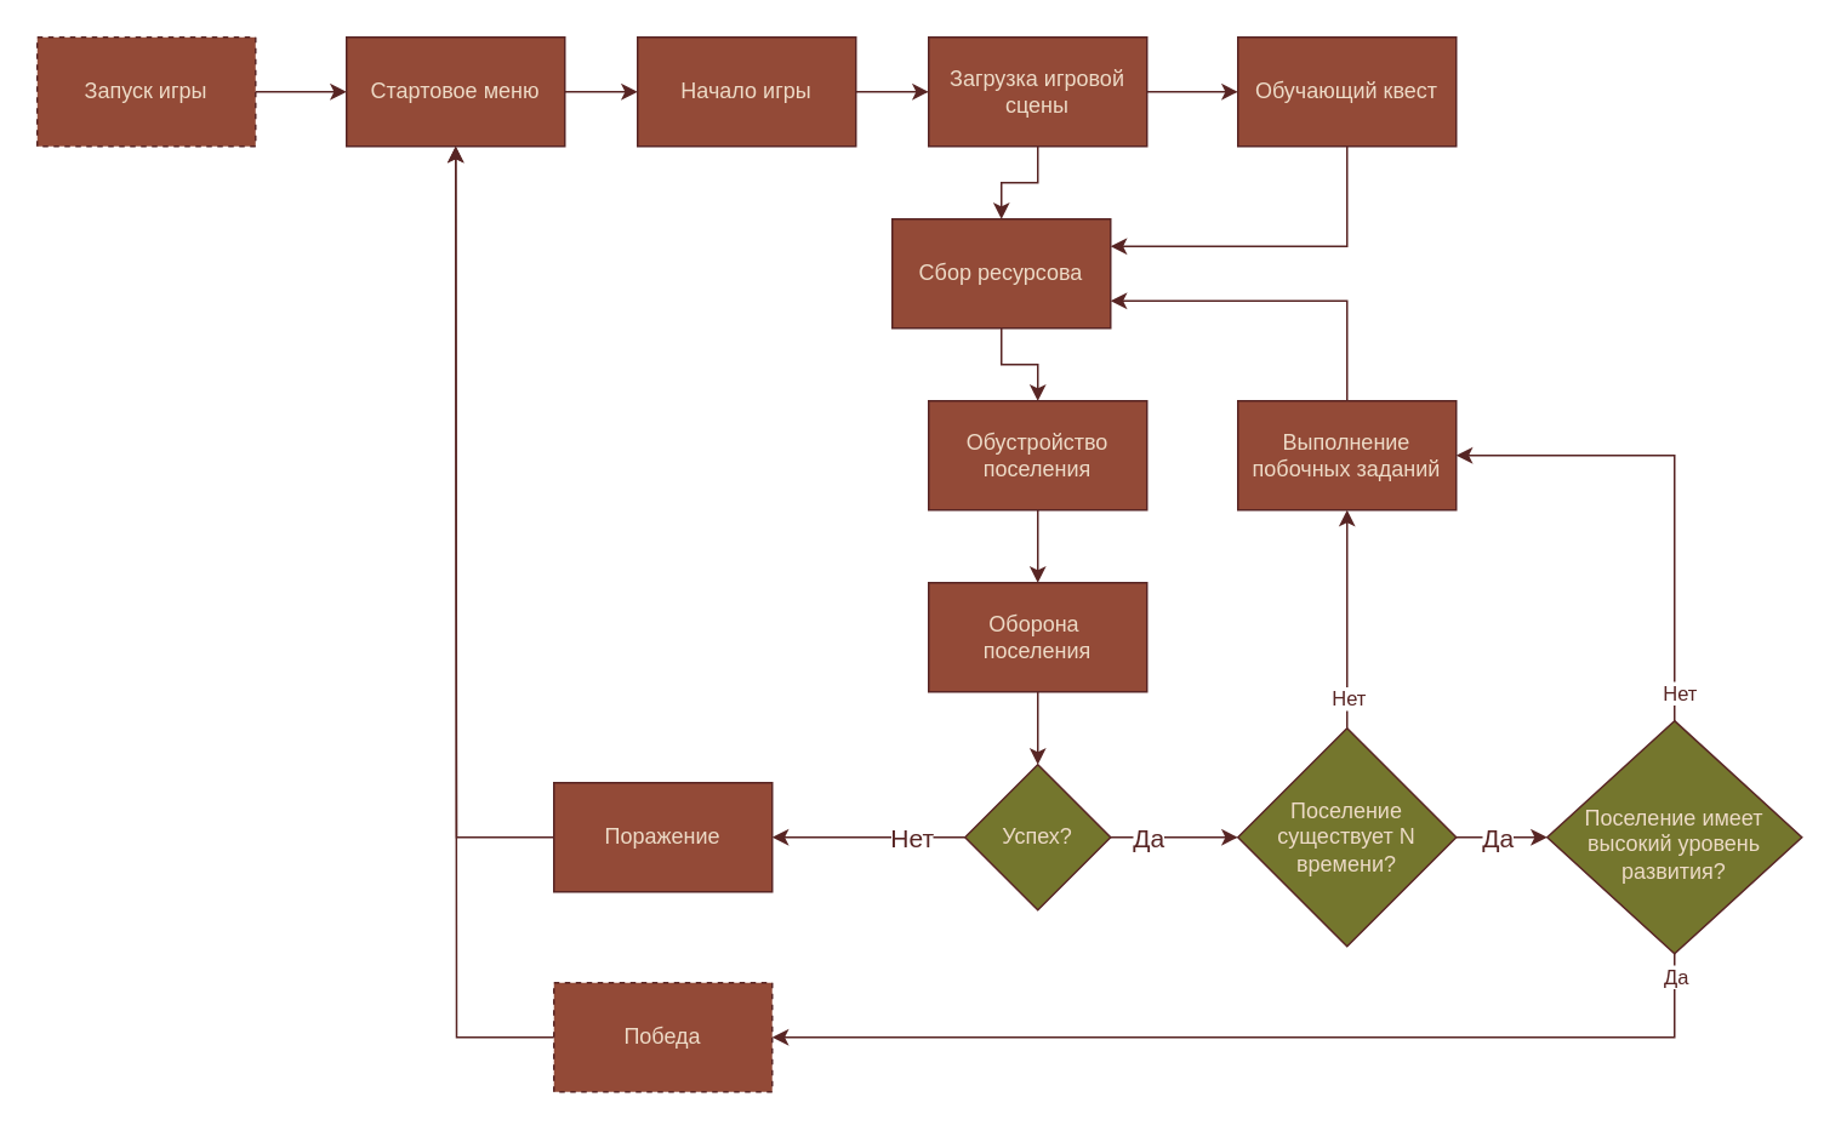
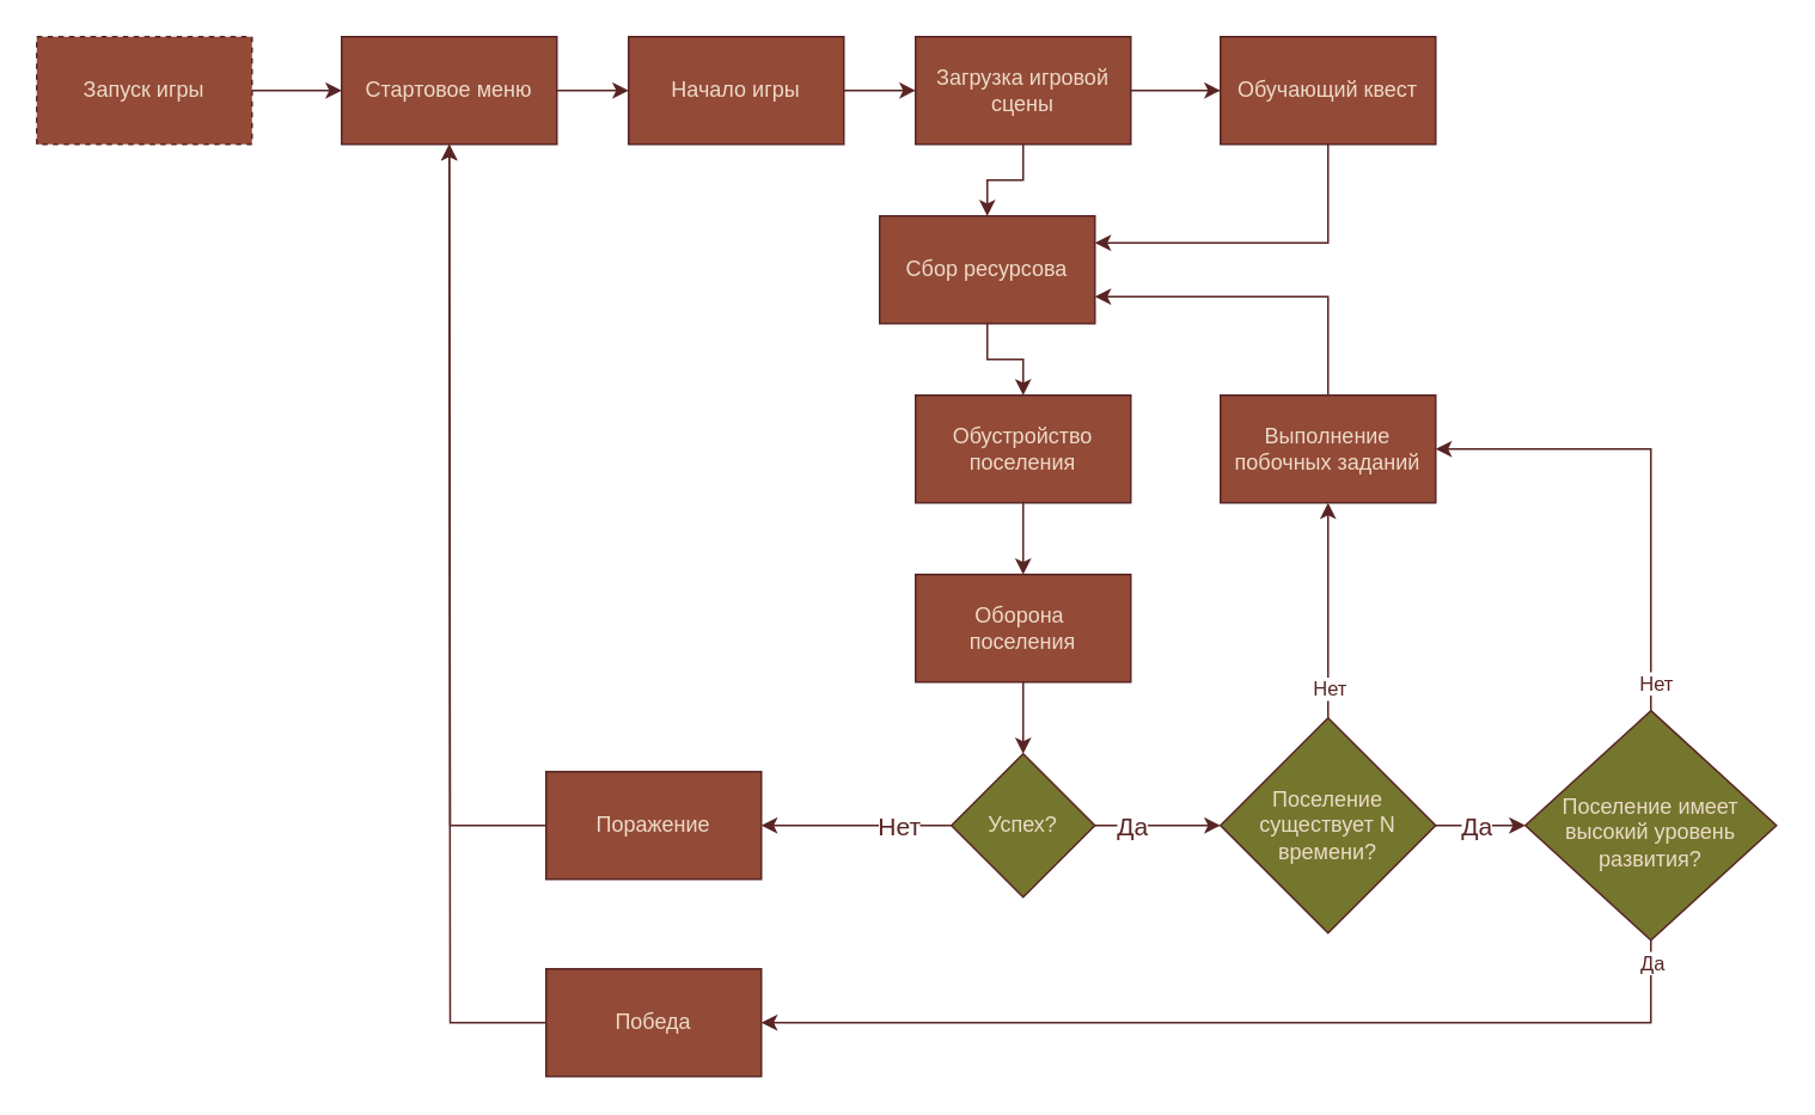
- <mxCell id="20" value="Победа" style="rounded=0;whiteSpace=wrap;html=1;strokeColor=#582524;fontColor=#EDDBC7;fillColor=#934A37;dashed=1;" parent="1" vertex="1"><mxGeometry x="304" y="540" width="120" height="60" as="geometry" /></mxCell>
+ <mxCell id="20" value="Победа" style="rounded=0;whiteSpace=wrap;html=1;strokeColor=#582524;fontColor=#EDDBC7;fillColor=#934A37;" parent="1" vertex="1"><mxGeometry x="304" y="540" width="120" height="60" as="geometry" /></mxCell>
